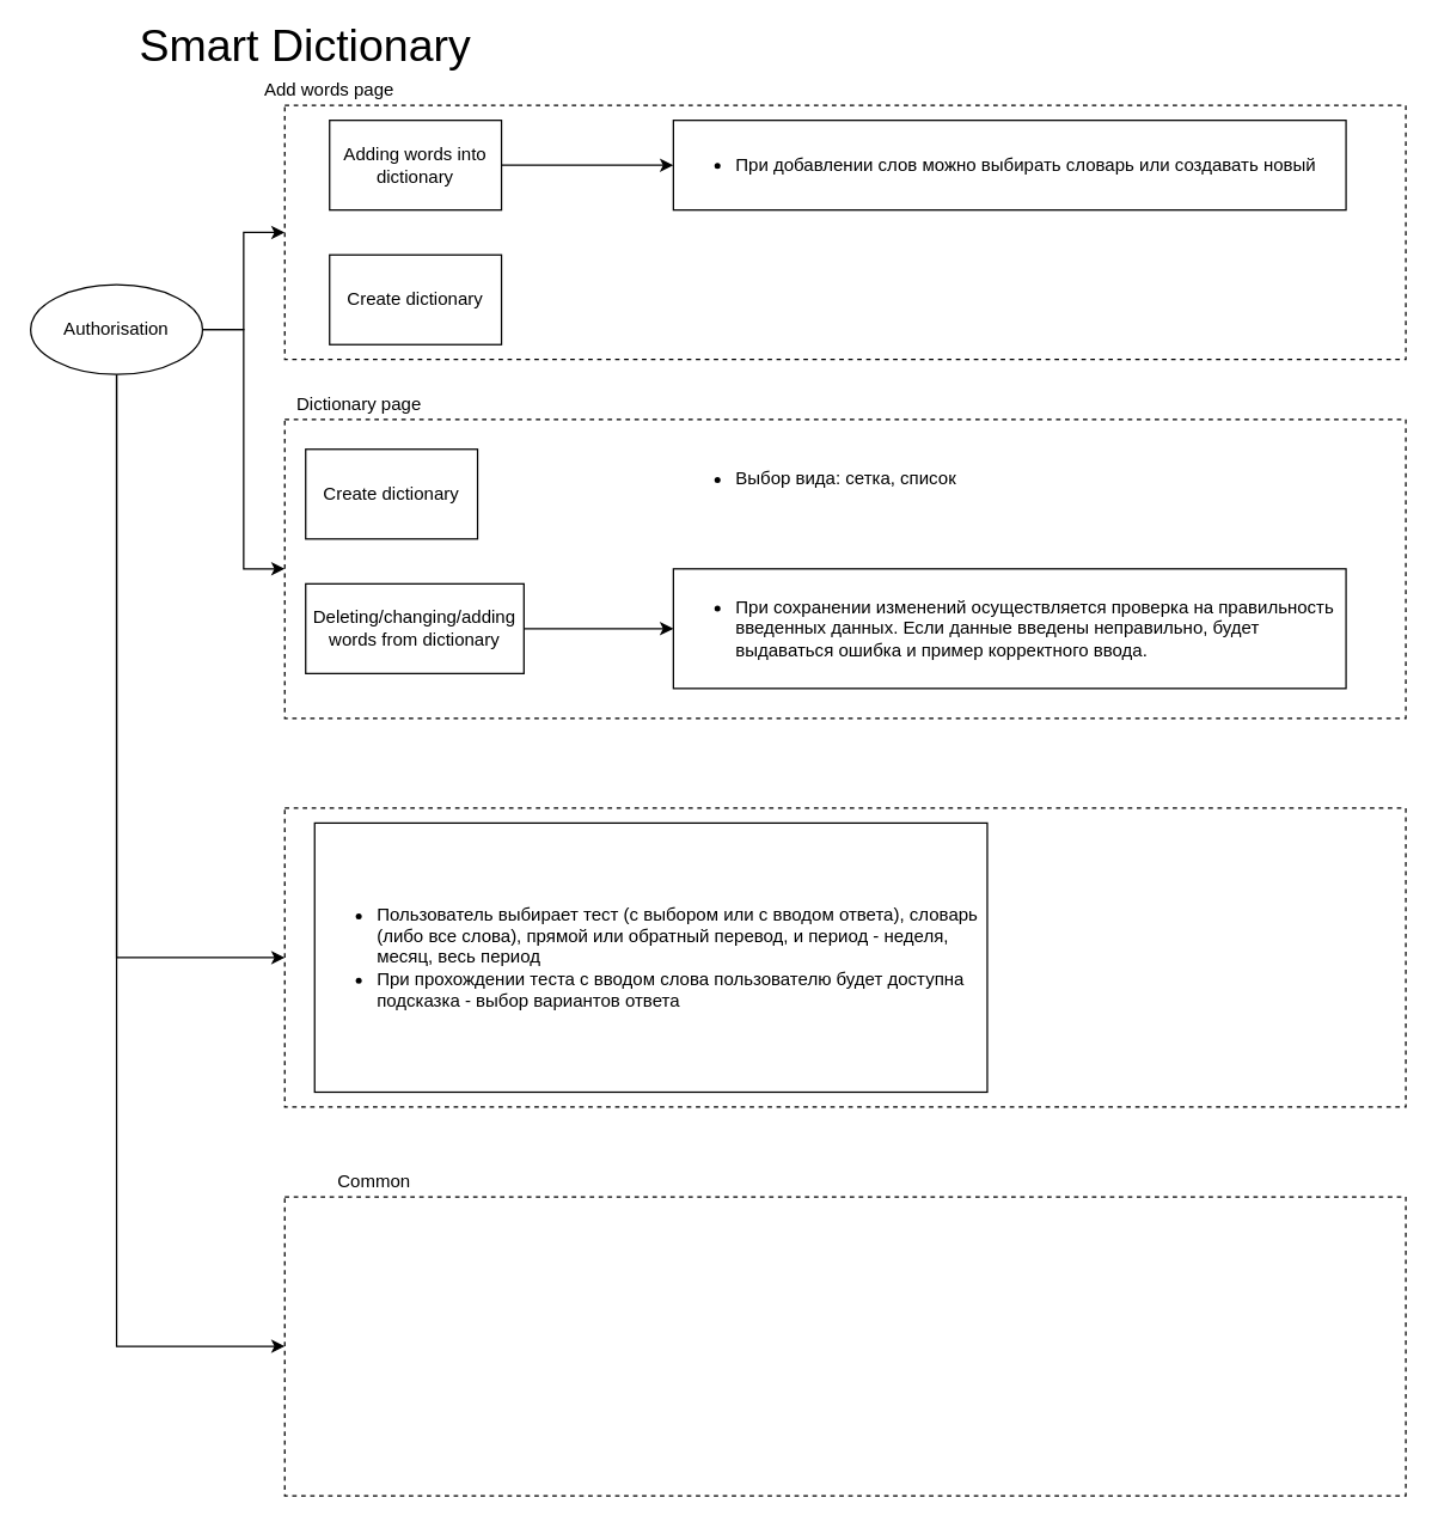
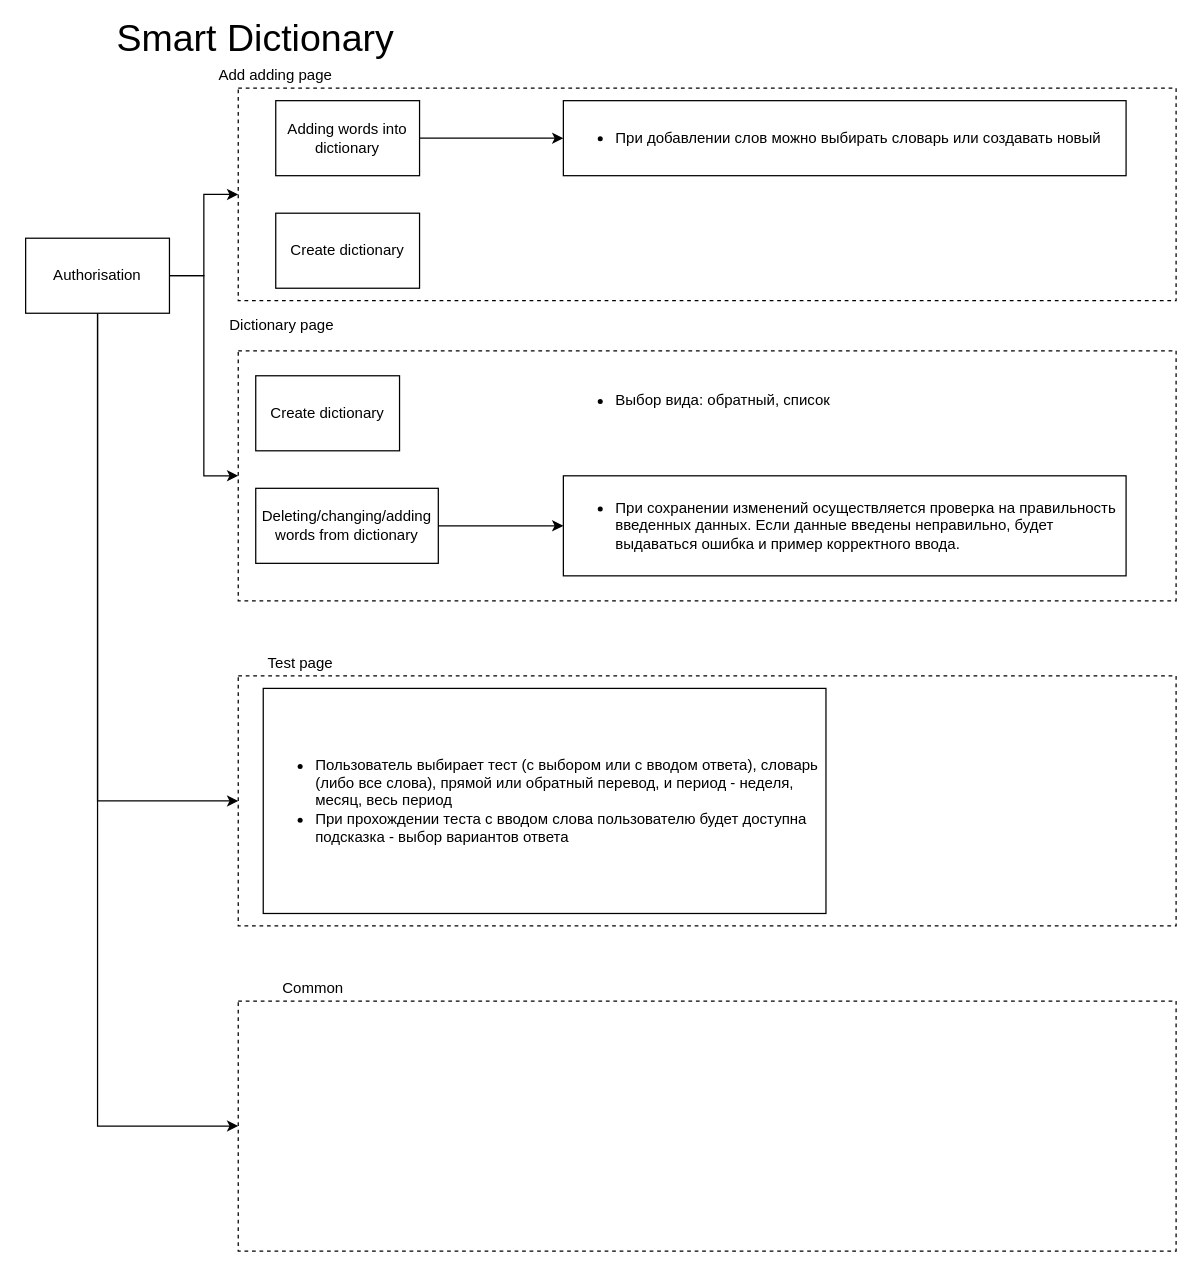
- <mxCell id="16" value="Add words page" style="text;html=1;strokeColor=none;fillColor=none;align=center;verticalAlign=middle;whiteSpace=wrap;rounded=0;dashed=1;fontSize=12;" parent="1" vertex="1"><mxGeometry x="160" y="50" width="120" height="20" as="geometry" /></mxCell>
+ <mxCell id="16" value="Add adding page" style="text;html=1;strokeColor=none;fillColor=none;align=center;verticalAlign=middle;whiteSpace=wrap;rounded=0;dashed=1;fontSize=12;" parent="1" vertex="1"><mxGeometry x="160" y="50" width="120" height="20" as="geometry" /></mxCell>
- <mxCell id="9" value="Authorisation" style="ellipse;whiteSpace=wrap;html=1;" parent="1" vertex="1"><mxGeometry x="20" y="190" width="115" height="60" as="geometry" /></mxCell>
+ <mxCell id="9" value="Authorisation" style="rounded=0;whiteSpace=wrap;html=1;" parent="1" vertex="1"><mxGeometry x="20" y="190" width="115" height="60" as="geometry" /></mxCell>
- <mxCell id="19" value="Dictionary page" style="text;html=1;strokeColor=none;fillColor=none;align=center;verticalAlign=middle;whiteSpace=wrap;rounded=0;dashed=1;fontSize=12;" parent="1" vertex="1"><mxGeometry x="180" y="260" width="120" height="20" as="geometry" /></mxCell>
+ <mxCell id="19" value="Dictionary page" style="text;html=1;strokeColor=none;fillColor=none;align=center;verticalAlign=middle;whiteSpace=wrap;rounded=0;dashed=1;fontSize=12;" parent="1" vertex="1"><mxGeometry x="165" y="250" width="120" height="20" as="geometry" /></mxCell>
- <mxCell id="20" value="&lt;ul style=&quot;font-size: 12px&quot;&gt;&lt;li style=&quot;font-size: 12px&quot;&gt;Выбор вида: сетка, список&lt;/li&gt;&lt;/ul&gt;" style="text;html=1;strokeColor=none;fillColor=none;align=left;verticalAlign=middle;whiteSpace=wrap;rounded=0;fontSize=12;" parent="1" vertex="1"><mxGeometry x="450" y="280" width="450" height="80" as="geometry" /></mxCell>
+ <mxCell id="20" value="&lt;ul style=&quot;font-size: 12px&quot;&gt;&lt;li style=&quot;font-size: 12px&quot;&gt;Выбор вида: обратный, список&lt;/li&gt;&lt;/ul&gt;" style="text;html=1;strokeColor=none;fillColor=none;align=left;verticalAlign=middle;whiteSpace=wrap;rounded=0;fontSize=12;" parent="1" vertex="1"><mxGeometry x="450" y="280" width="450" height="80" as="geometry" /></mxCell>
+ <mxCell id="23" value="Test page" style="text;html=1;strokeColor=none;fillColor=none;align=center;verticalAlign=middle;whiteSpace=wrap;rounded=0;dashed=1;fontSize=12;" parent="1" vertex="1"><mxGeometry x="180" y="520" width="120" height="20" as="geometry" /></mxCell>
